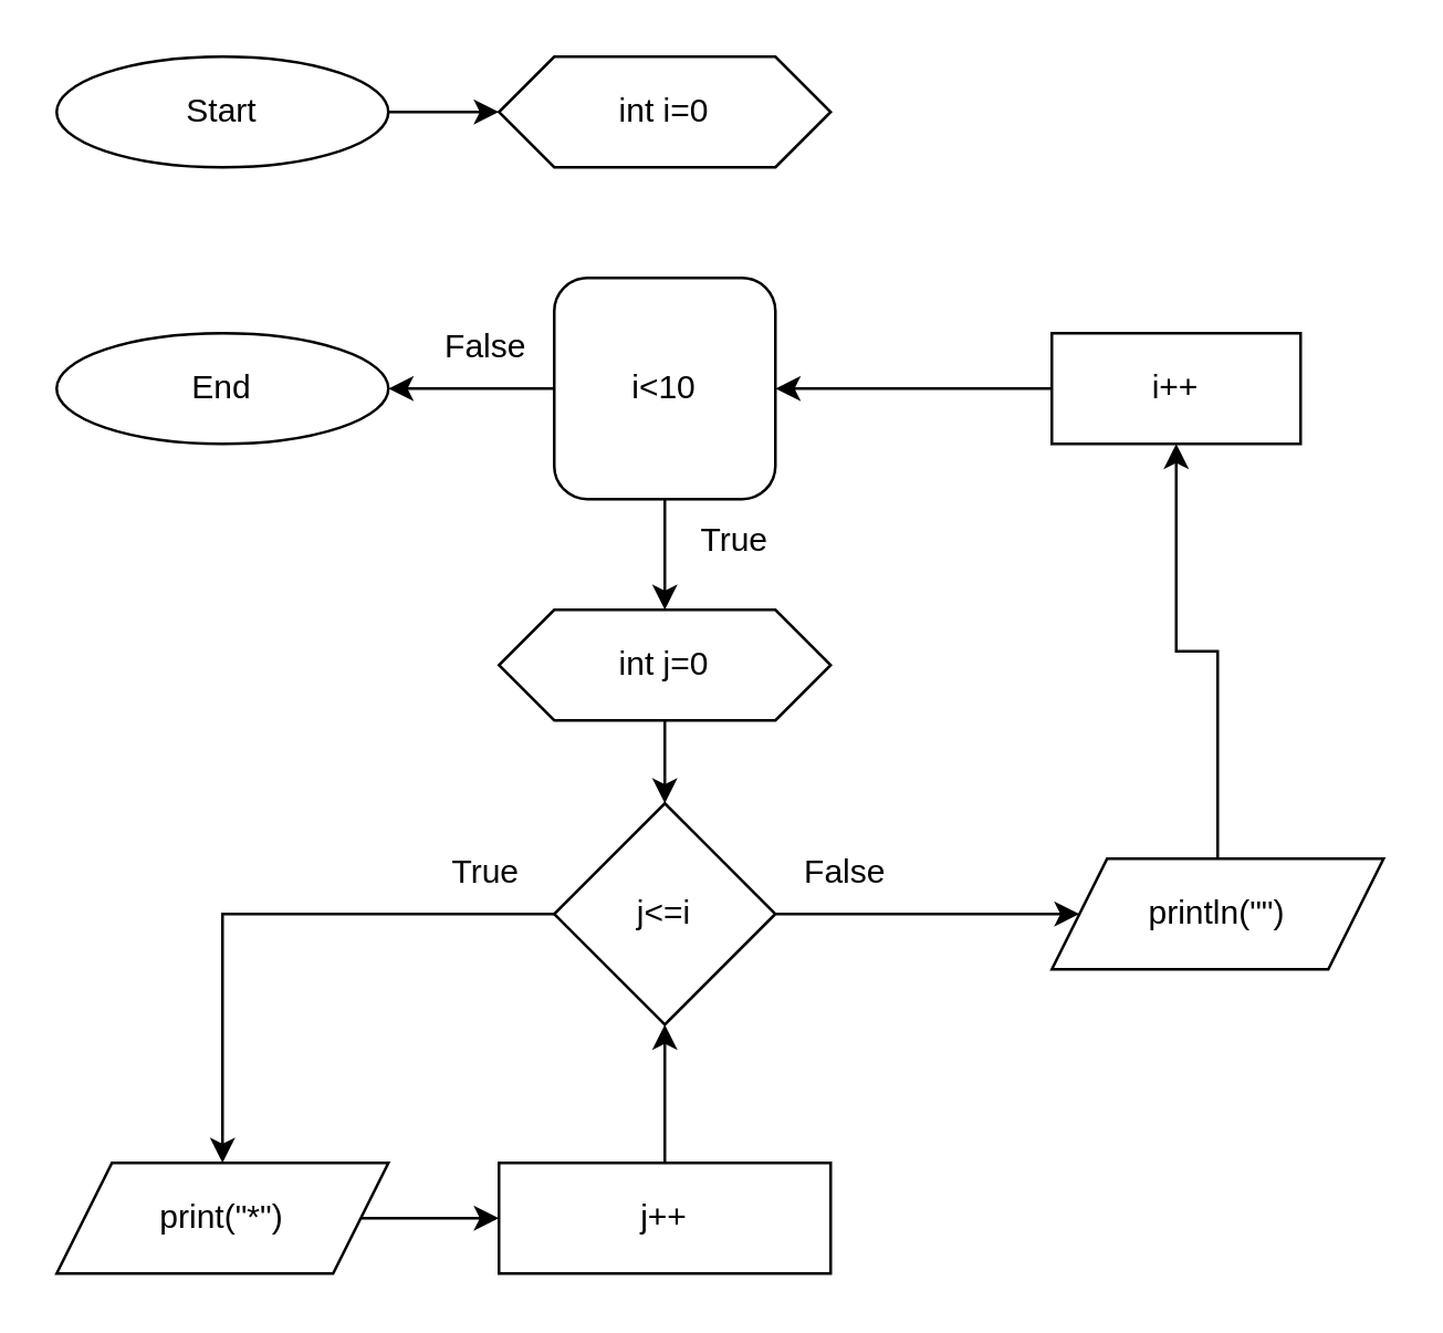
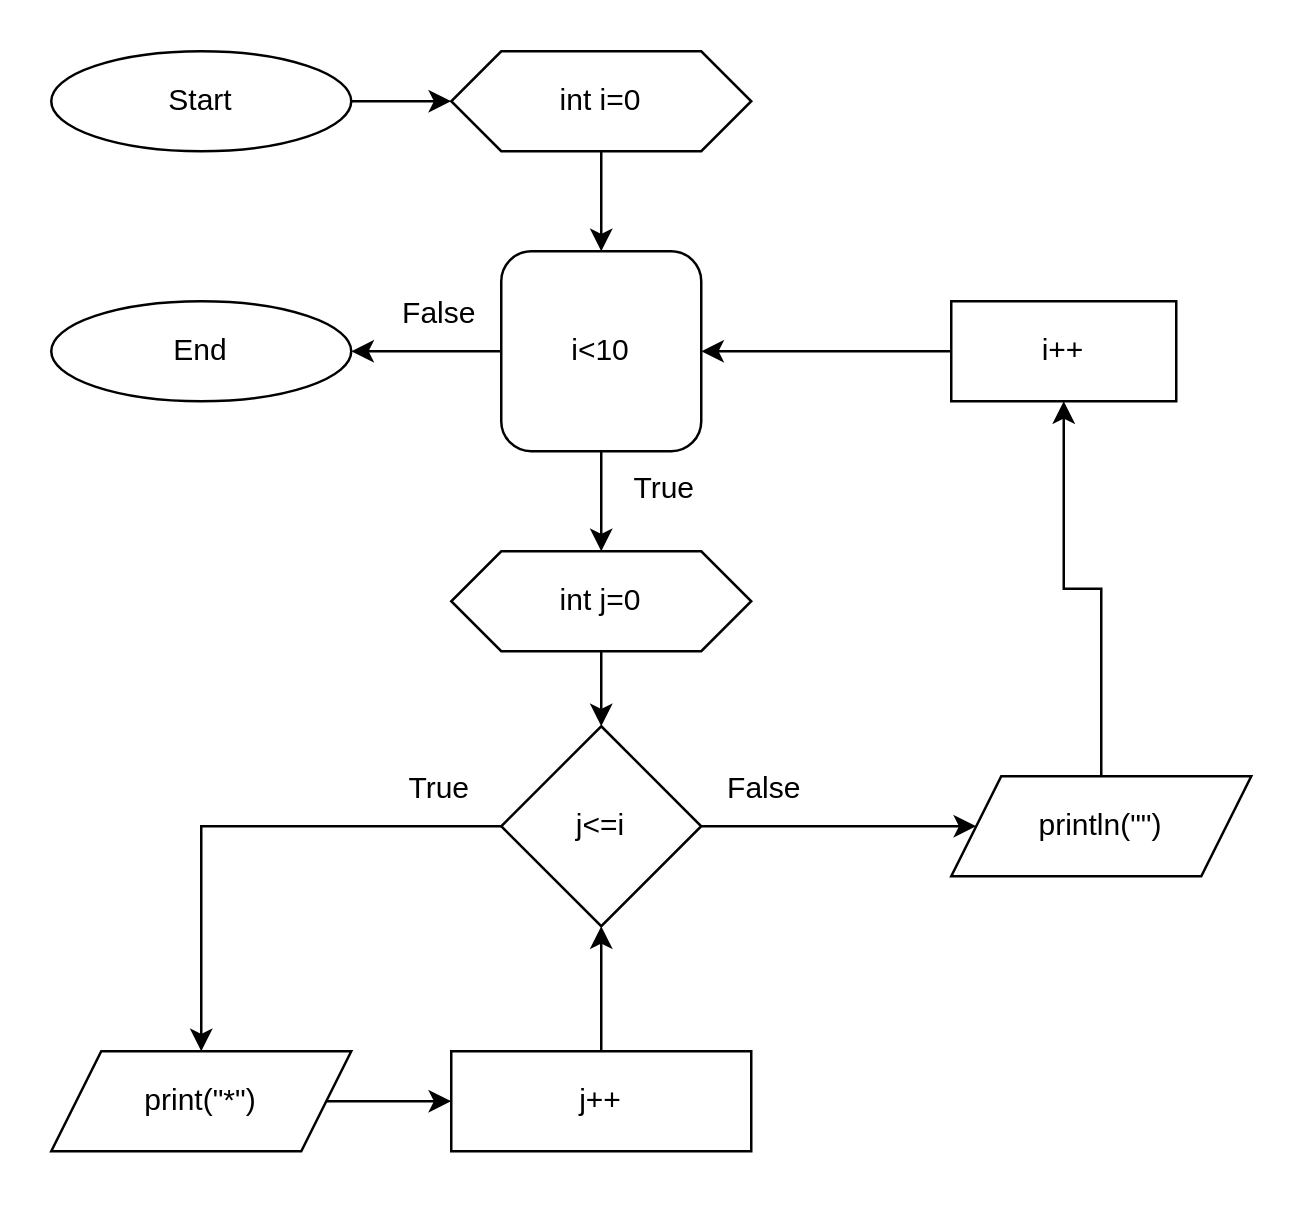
+ <mxCell id="5" style="edgeStyle=orthogonalEdgeStyle;rounded=0;orthogonalLoop=1;jettySize=auto;html=1;entryX=0.5;entryY=0;entryDx=0;entryDy=0;" edge="1" parent="1" source="6" target="9"><mxGeometry relative="1" as="geometry" /></mxCell>
